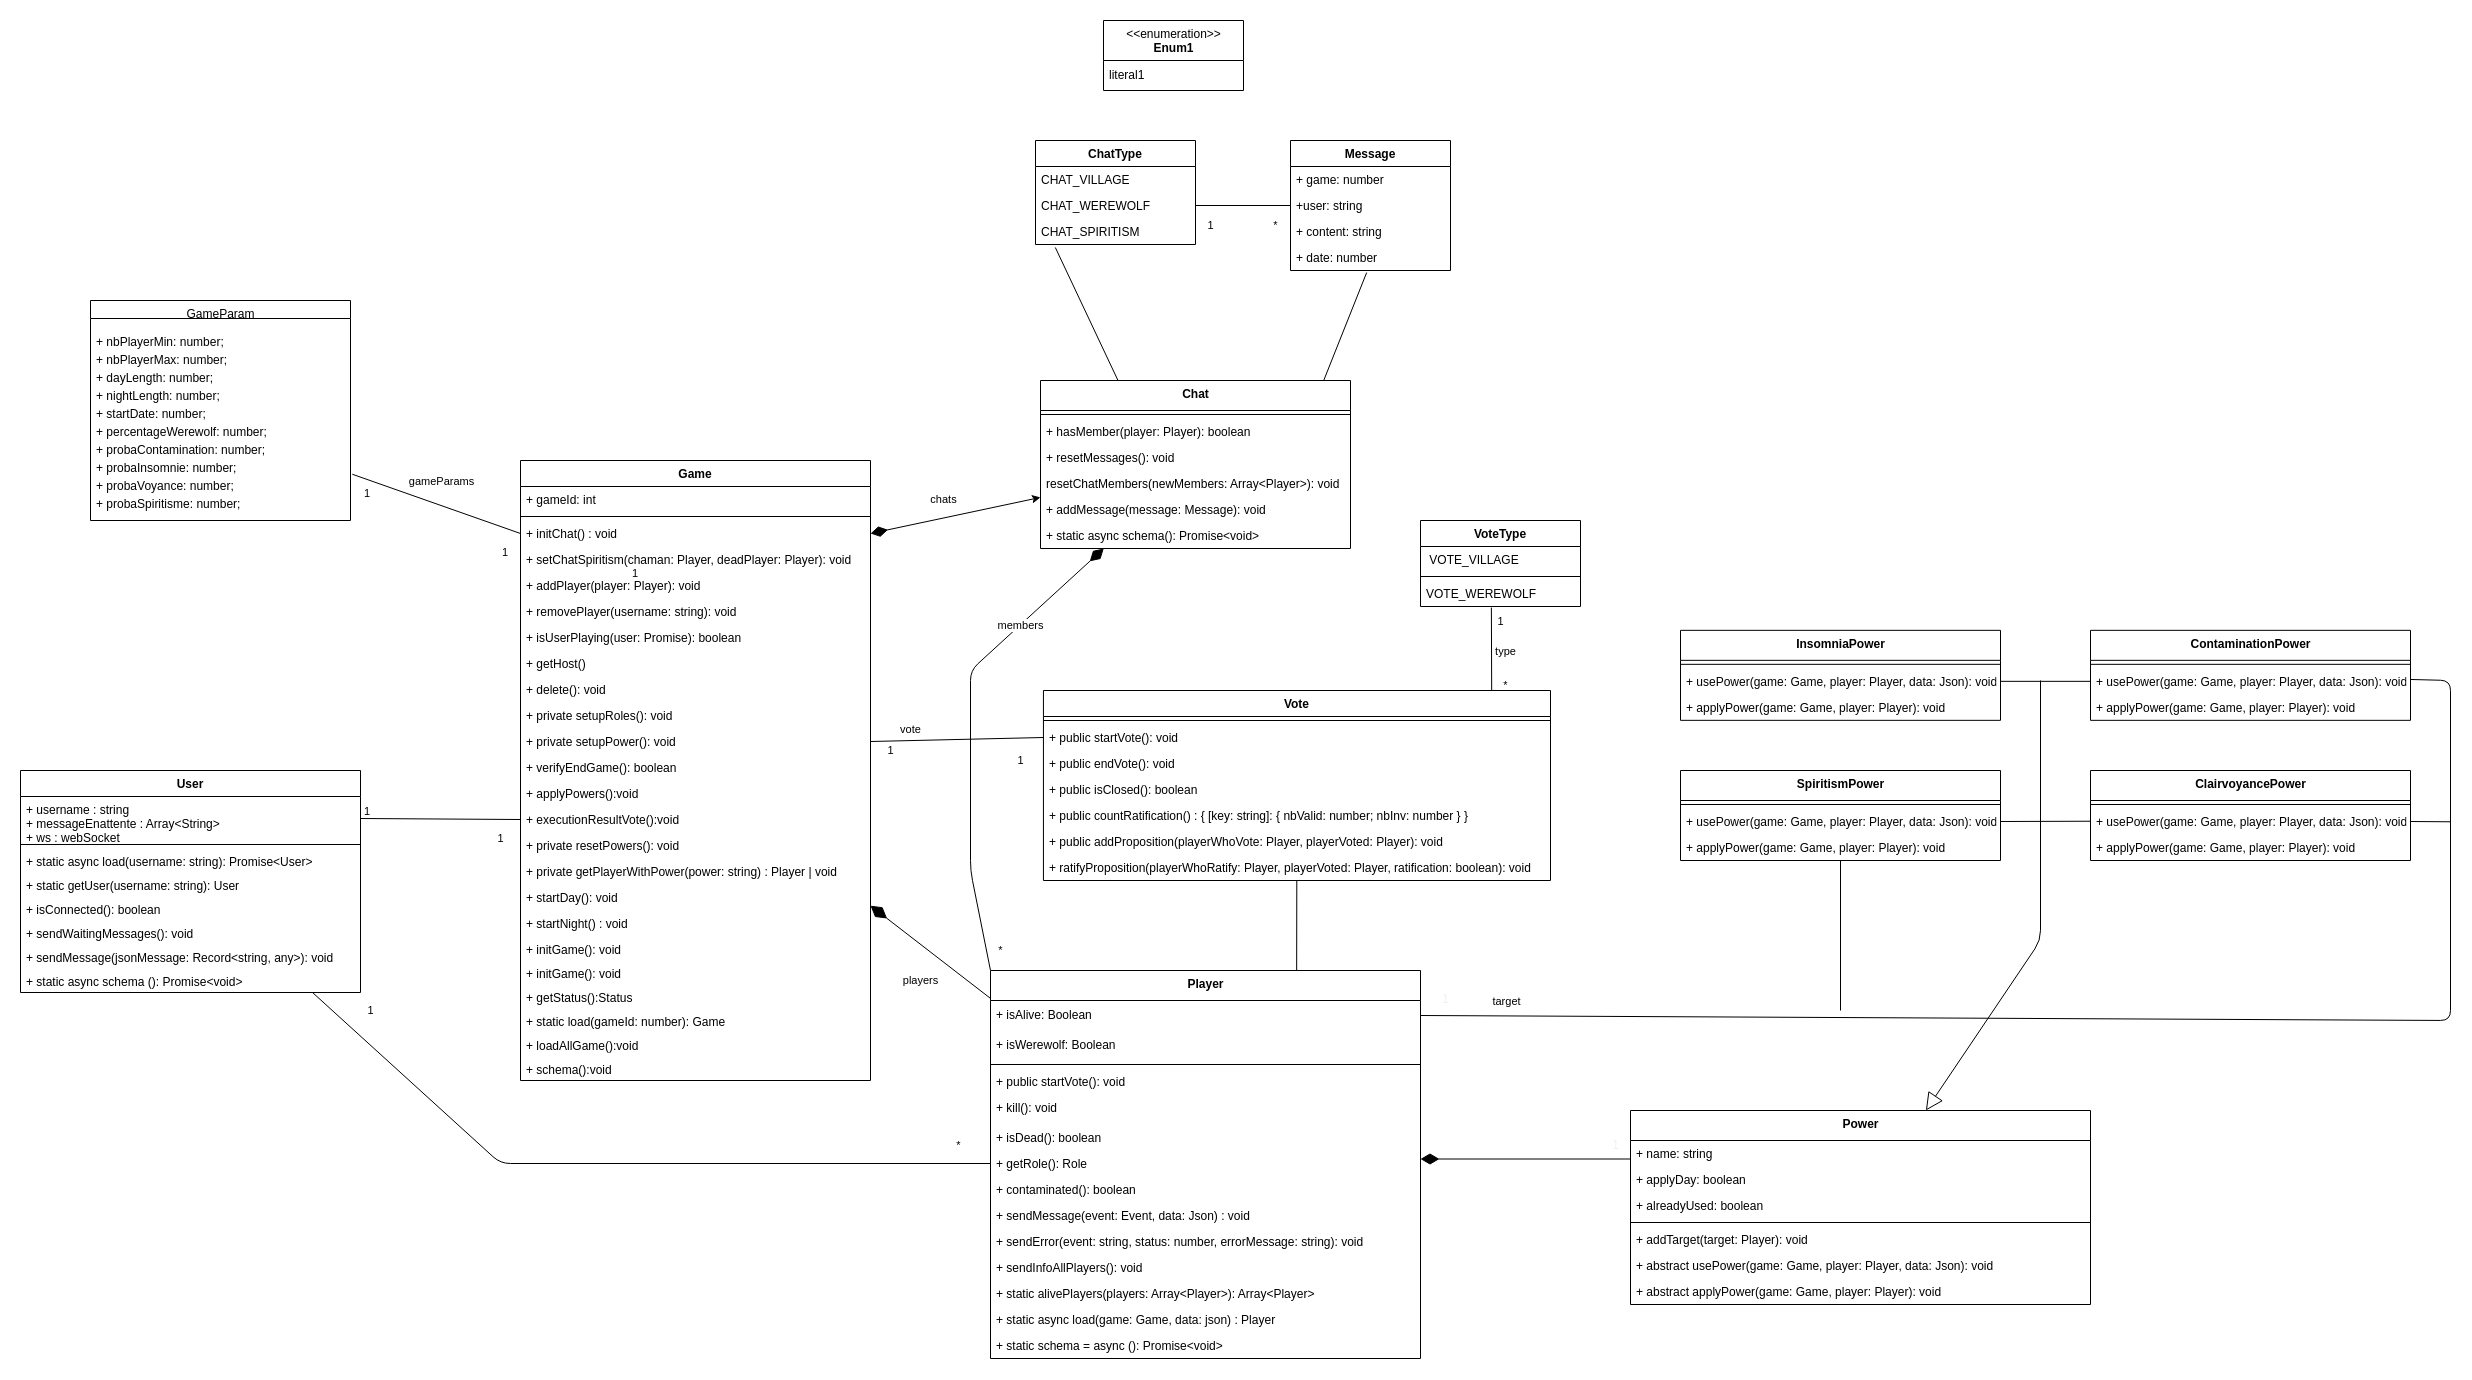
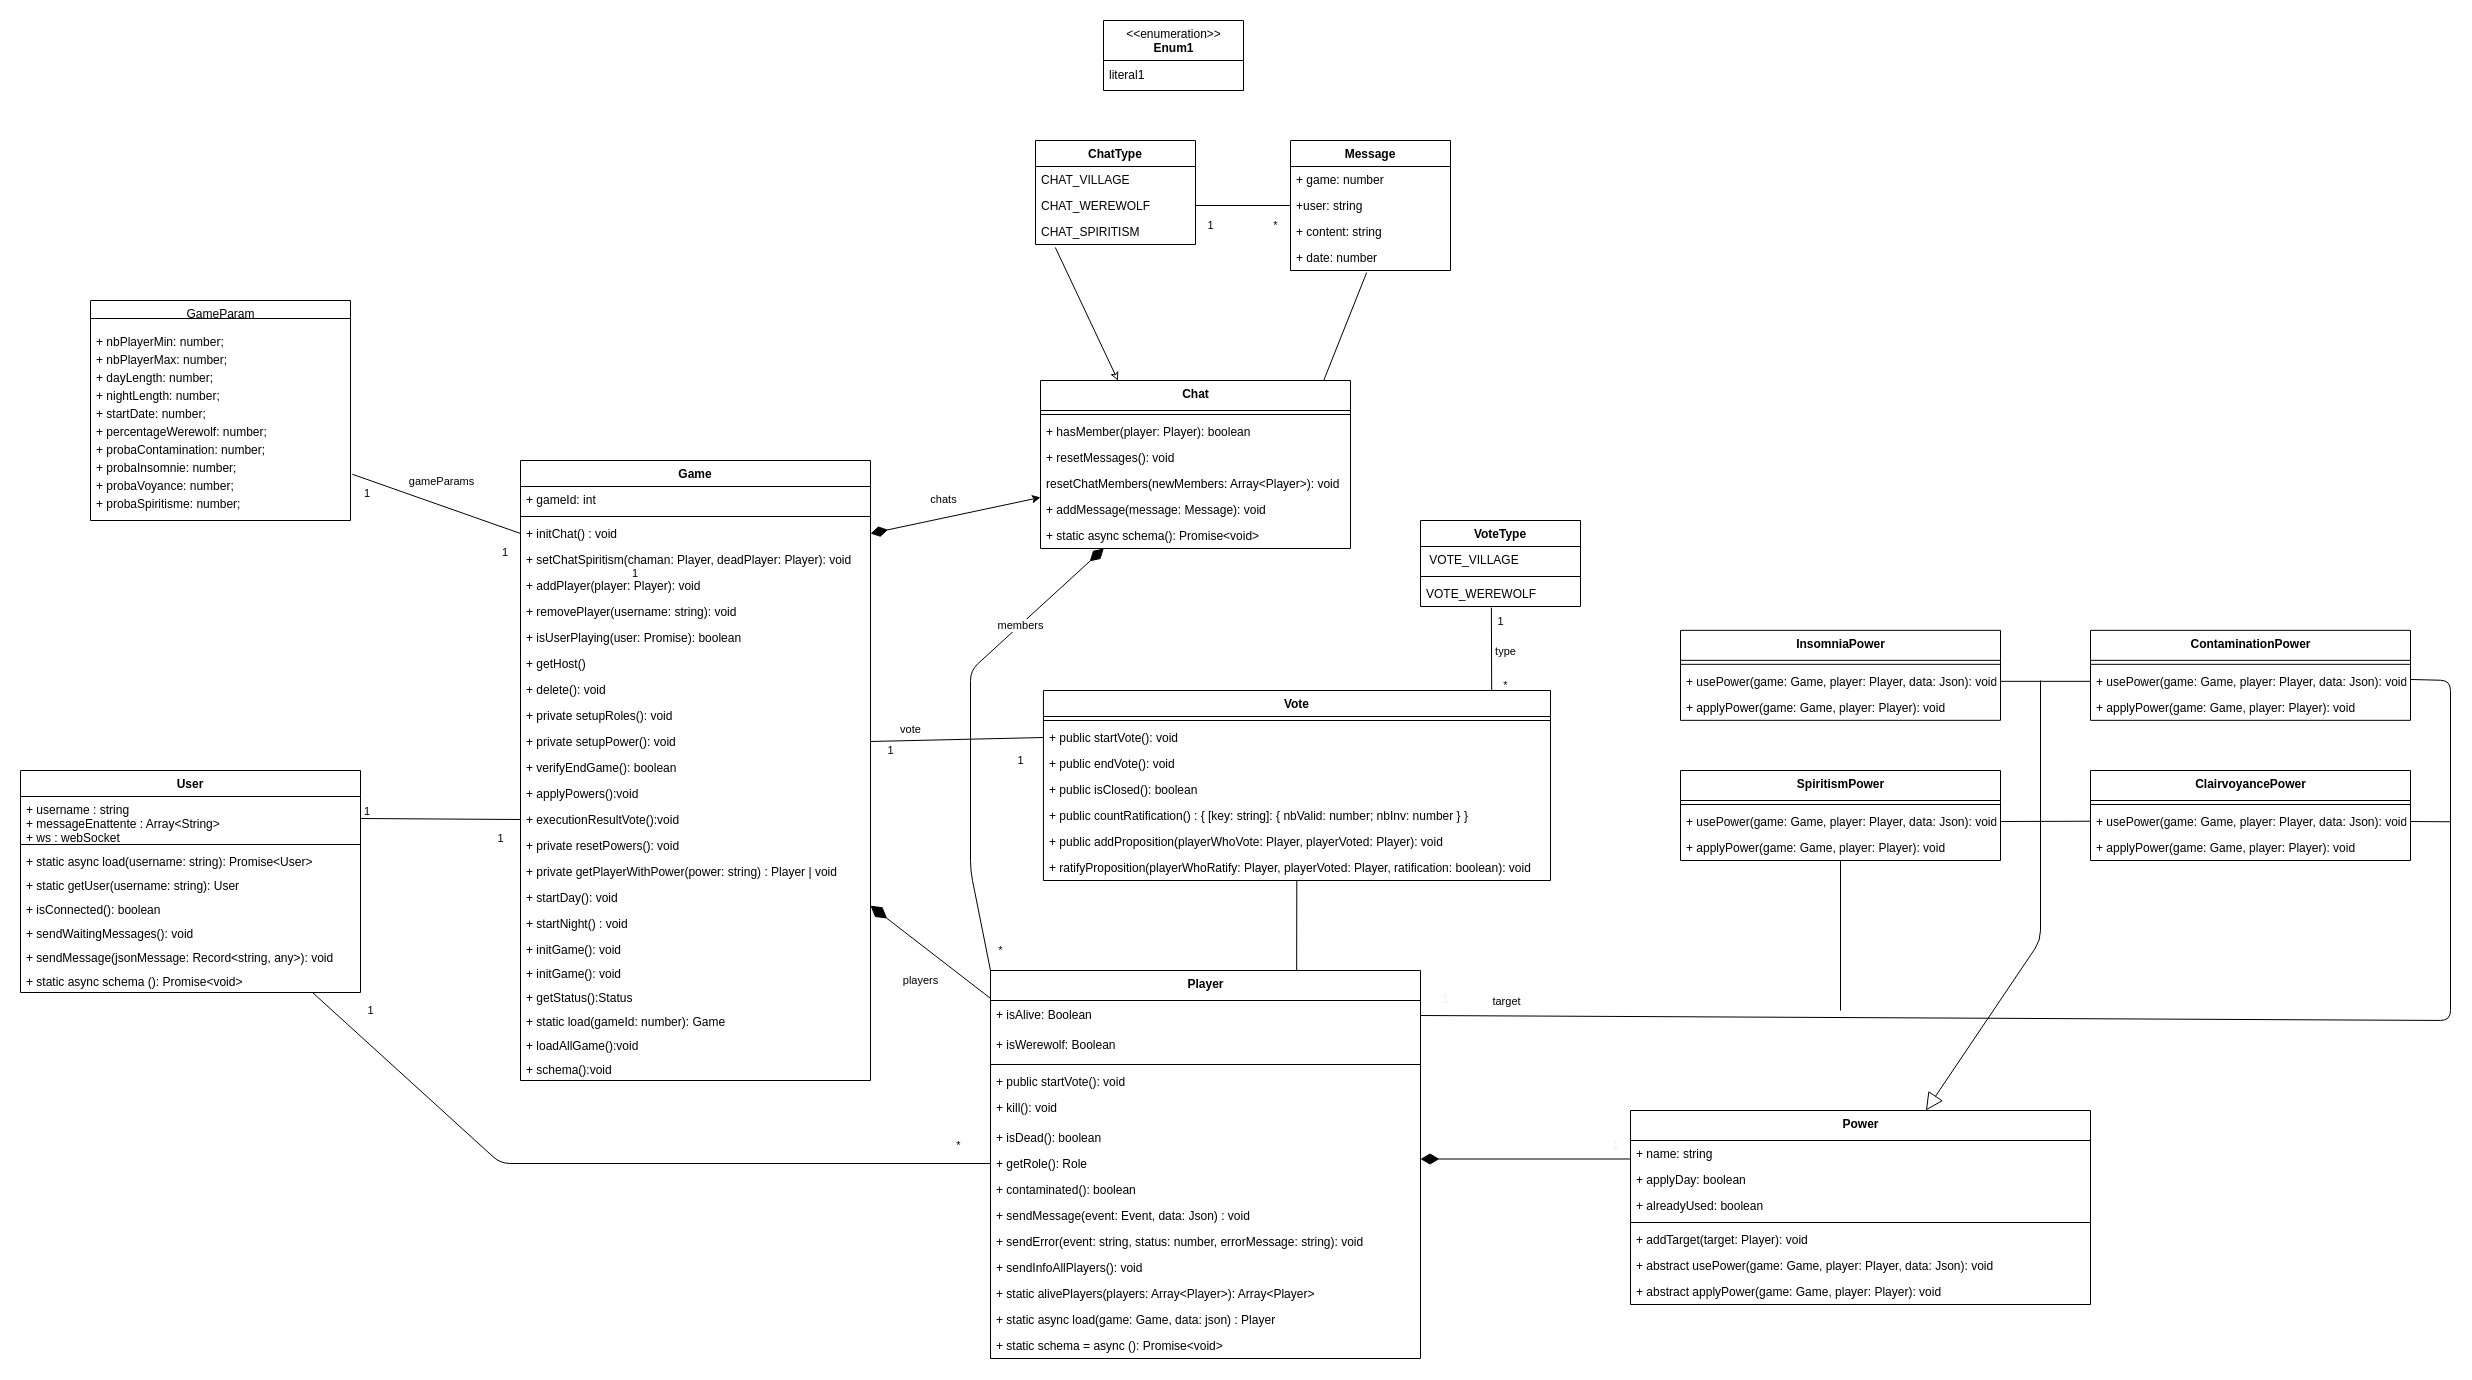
- <mxCell id="99" style="edgeStyle=none;html=1;entryX=0.25;entryY=0;entryDx=0;entryDy=0;fontFamily=Helvetica;fontSize=12;fontColor=#FFFFFF;endArrow=none;endFill=0;exitX=0.124;exitY=1.115;exitDx=0;exitDy=0;exitPerimeter=0;" parent="1" source="91" target="44" edge="1"><mxGeometry relative="1" as="geometry"><mxPoint x="1020" y="320" as="sourcePoint" /></mxGeometry></mxCell>
+ <mxCell id="99" style="edgeStyle=none;html=1;entryX=0.25;entryY=0;entryDx=0;entryDy=0;fontFamily=Helvetica;fontSize=12;fontColor=#FFFFFF;endArrow=classic;endFill=0;exitX=0.124;exitY=1.115;exitDx=0;exitDy=0;exitPerimeter=0;" parent="1" source="91" target="44" edge="1"><mxGeometry relative="1" as="geometry"><mxPoint x="1020" y="320" as="sourcePoint" /></mxGeometry></mxCell>
